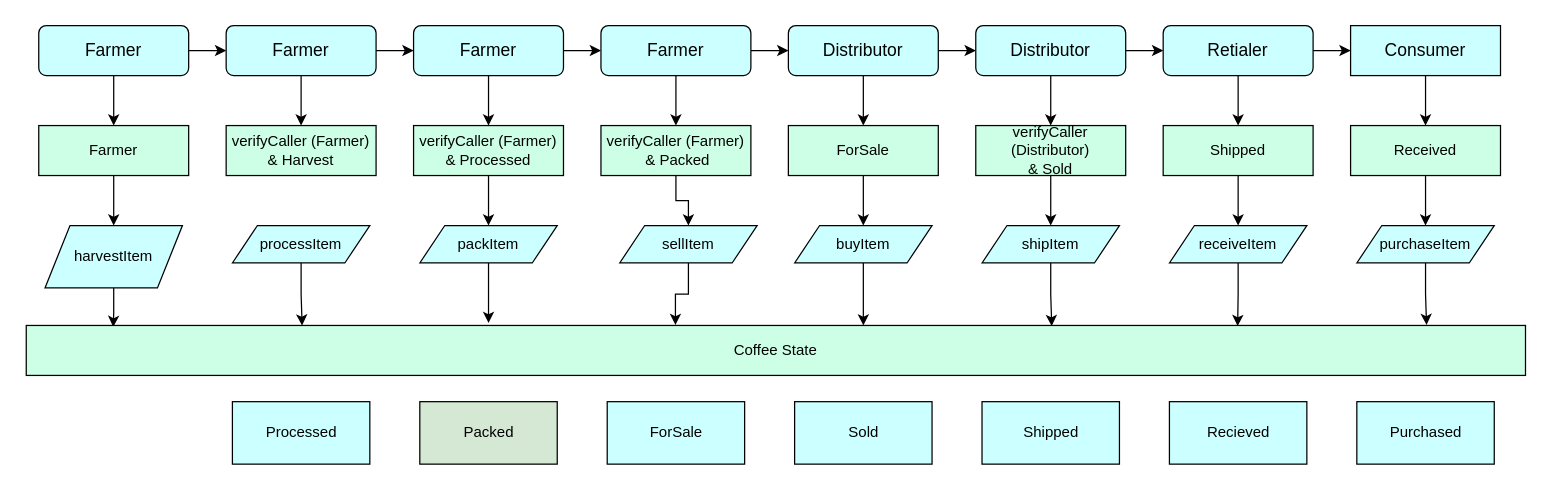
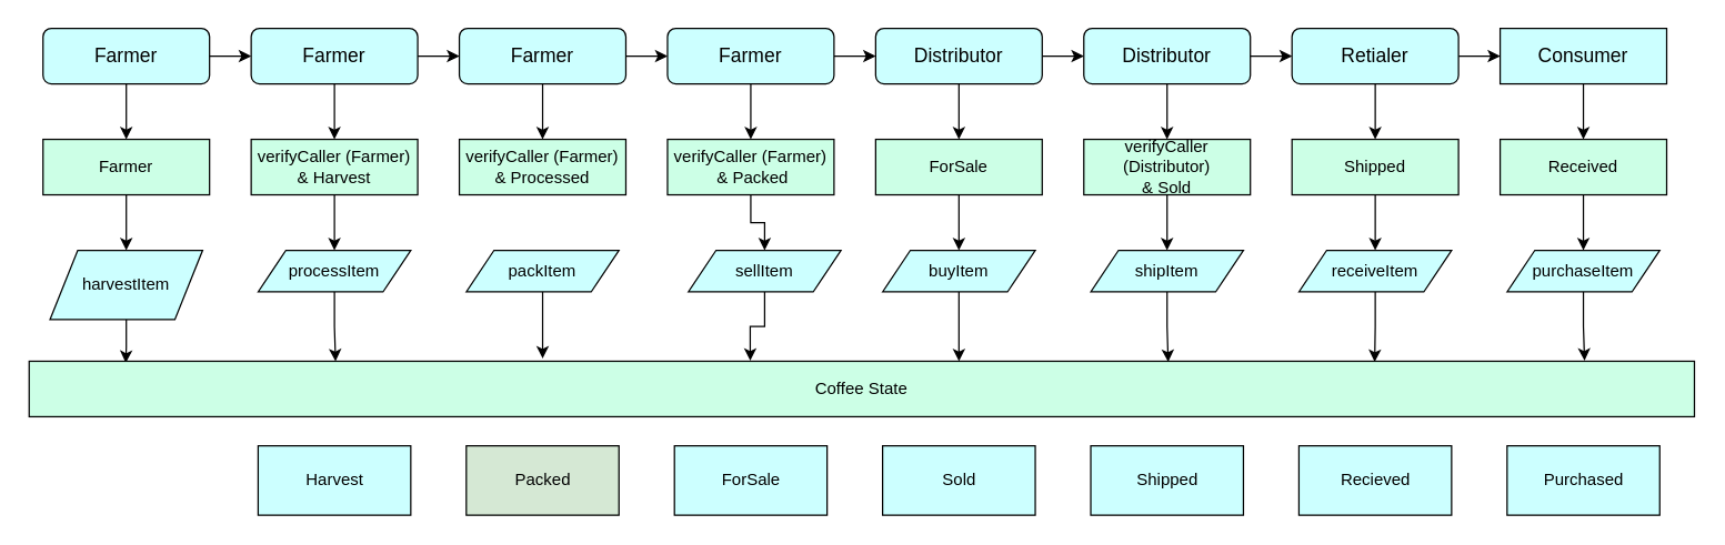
+ <mxCell id="27" style="edgeStyle=orthogonalEdgeStyle;rounded=0;orthogonalLoop=1;jettySize=auto;html=1;entryX=0.5;entryY=0;entryDx=0;entryDy=0;" parent="1" source="28" target="44" edge="1"><mxGeometry relative="1" as="geometry" /></mxCell>
- <mxCell id="29" style="edgeStyle=orthogonalEdgeStyle;rounded=0;orthogonalLoop=1;jettySize=auto;html=1;entryX=0.5;entryY=0;entryDx=0;entryDy=0;" parent="1" source="30" target="46" edge="1"><mxGeometry relative="1" as="geometry" /></mxCell>
- <mxCell id="58" value="Processed" style="html=1;fillColor=#CCFFFF;" parent="1" vertex="1"><mxGeometry x="185" y="321" width="110" height="50" as="geometry" /></mxCell>
+ <mxCell id="58" value="Harvest" style="html=1;fillColor=#CCFFFF;" parent="1" vertex="1"><mxGeometry x="185" y="321" width="110" height="50" as="geometry" /></mxCell>
